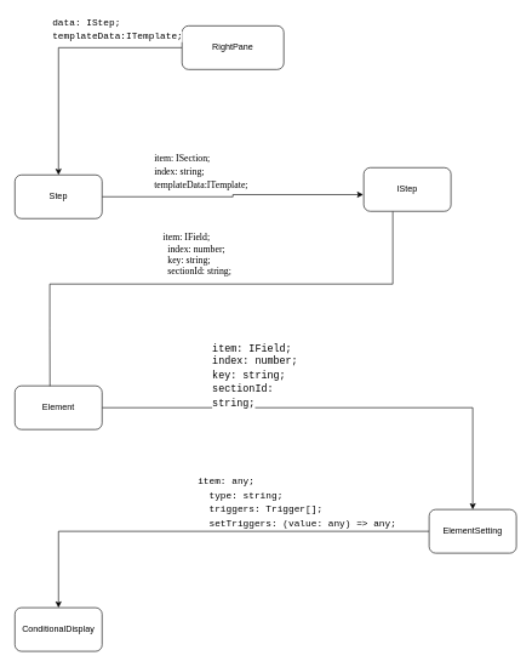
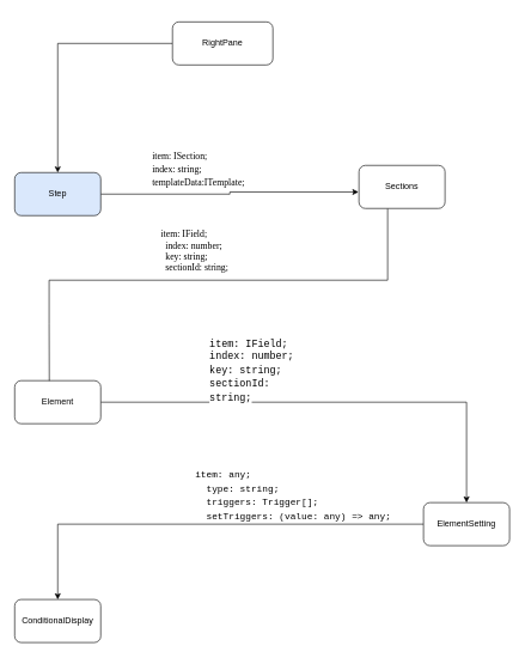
- <mxCell id="13" value="&lt;div style=&quot;font-family: &amp;#34;consolas&amp;#34; , &amp;#34;courier new&amp;#34; , monospace ; font-size: 13px ; line-height: 19px&quot;&gt;&lt;div&gt;&lt;span style=&quot;background-color: rgb(255 , 255 , 255)&quot;&gt;&lt;font style=&quot;font-size: 13px&quot;&gt;data: IStep;&lt;/font&gt;&lt;/span&gt;&lt;/div&gt;&lt;div&gt;&lt;span style=&quot;background-color: rgb(255 , 255 , 255)&quot;&gt;&lt;font style=&quot;font-size: 13px&quot;&gt;templateData:ITemplate;&lt;/font&gt;&lt;/span&gt;&lt;/div&gt;&lt;/div&gt;" style="text;html=1;strokeColor=none;fillColor=none;align=left;verticalAlign=middle;whiteSpace=wrap;rounded=0;" parent="1" vertex="1"><mxGeometry x="70" y="20" width="170" height="40" as="geometry" /></mxCell>
- <mxCell id="3" value="RightPane" style="rounded=1;whiteSpace=wrap;html=1;" parent="1" vertex="1"><mxGeometry x="250" y="35" width="140" height="60" as="geometry" /></mxCell>
+ <mxCell id="3" value="RightPane" style="rounded=1;whiteSpace=wrap;html=1;" parent="1" vertex="1"><mxGeometry x="240" y="30" width="140" height="60" as="geometry" /></mxCell>
- <mxCell id="12" value="IStep" style="rounded=1;whiteSpace=wrap;html=1;" parent="1" vertex="1"><mxGeometry x="500" y="230" width="120" height="60" as="geometry" /></mxCell>
+ <mxCell id="12" value="Sections" style="rounded=1;whiteSpace=wrap;html=1;" parent="1" vertex="1"><mxGeometry x="500" y="230" width="120" height="60" as="geometry" /></mxCell>
- <mxCell id="10" value="Step" style="rounded=1;whiteSpace=wrap;html=1;" parent="1" vertex="1"><mxGeometry x="20" y="240" width="120" height="60" as="geometry" /></mxCell>
+ <mxCell id="10" value="Step" style="rounded=1;whiteSpace=wrap;html=1;fillColor=#dae8fc;" parent="1" vertex="1"><mxGeometry x="20" y="240" width="120" height="60" as="geometry" /></mxCell>
